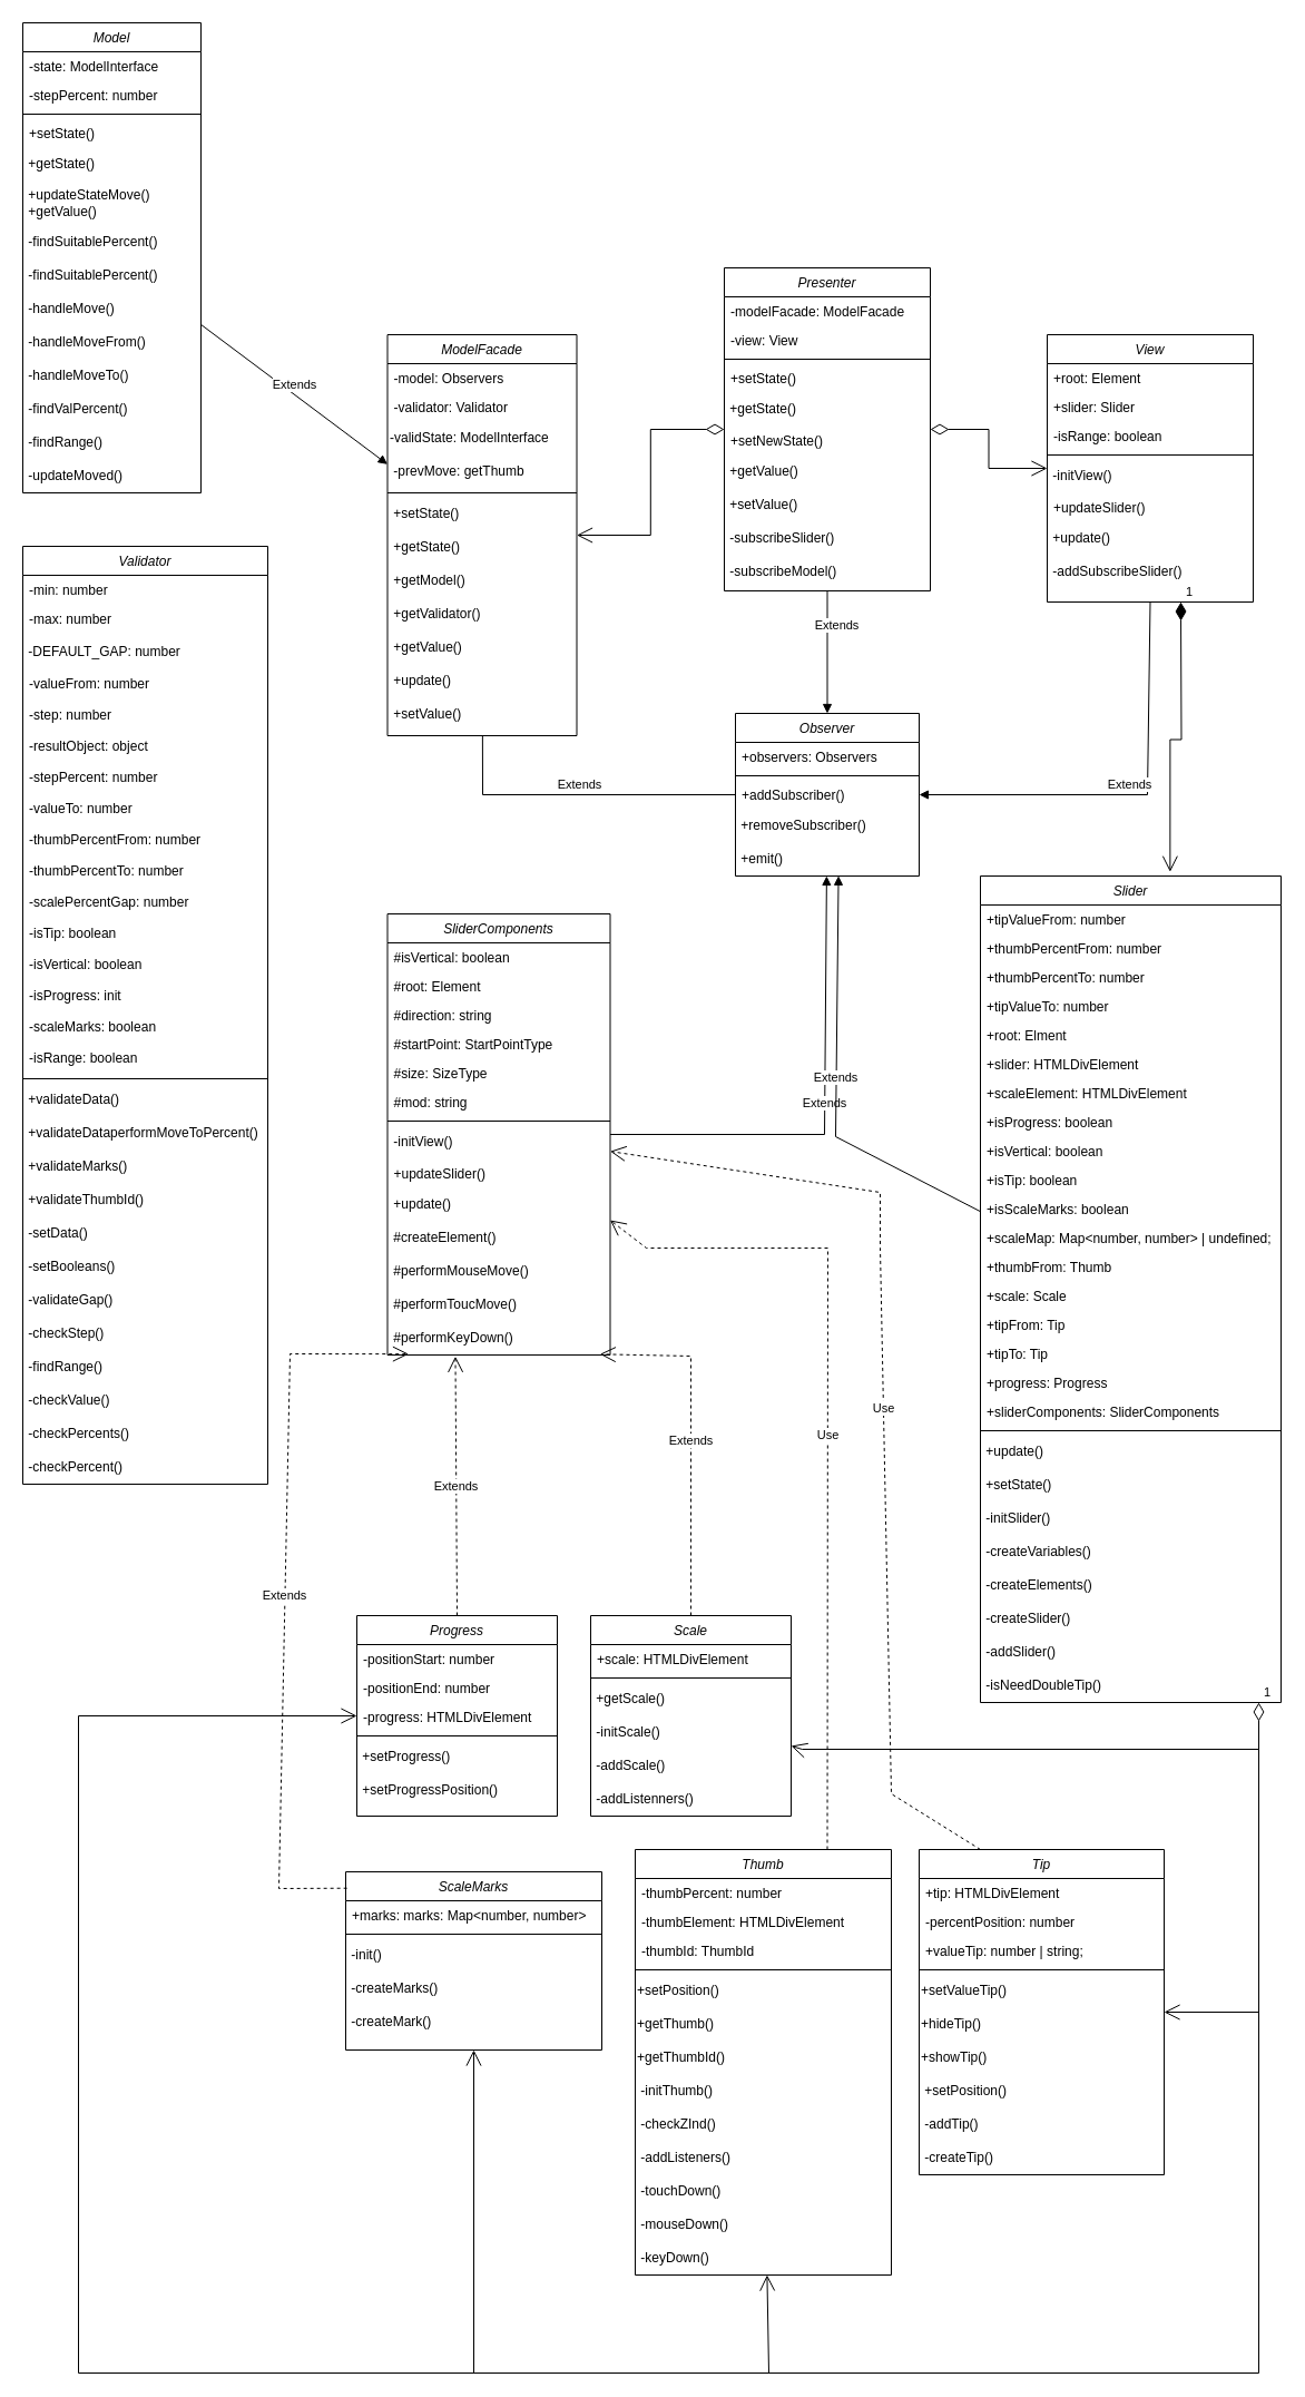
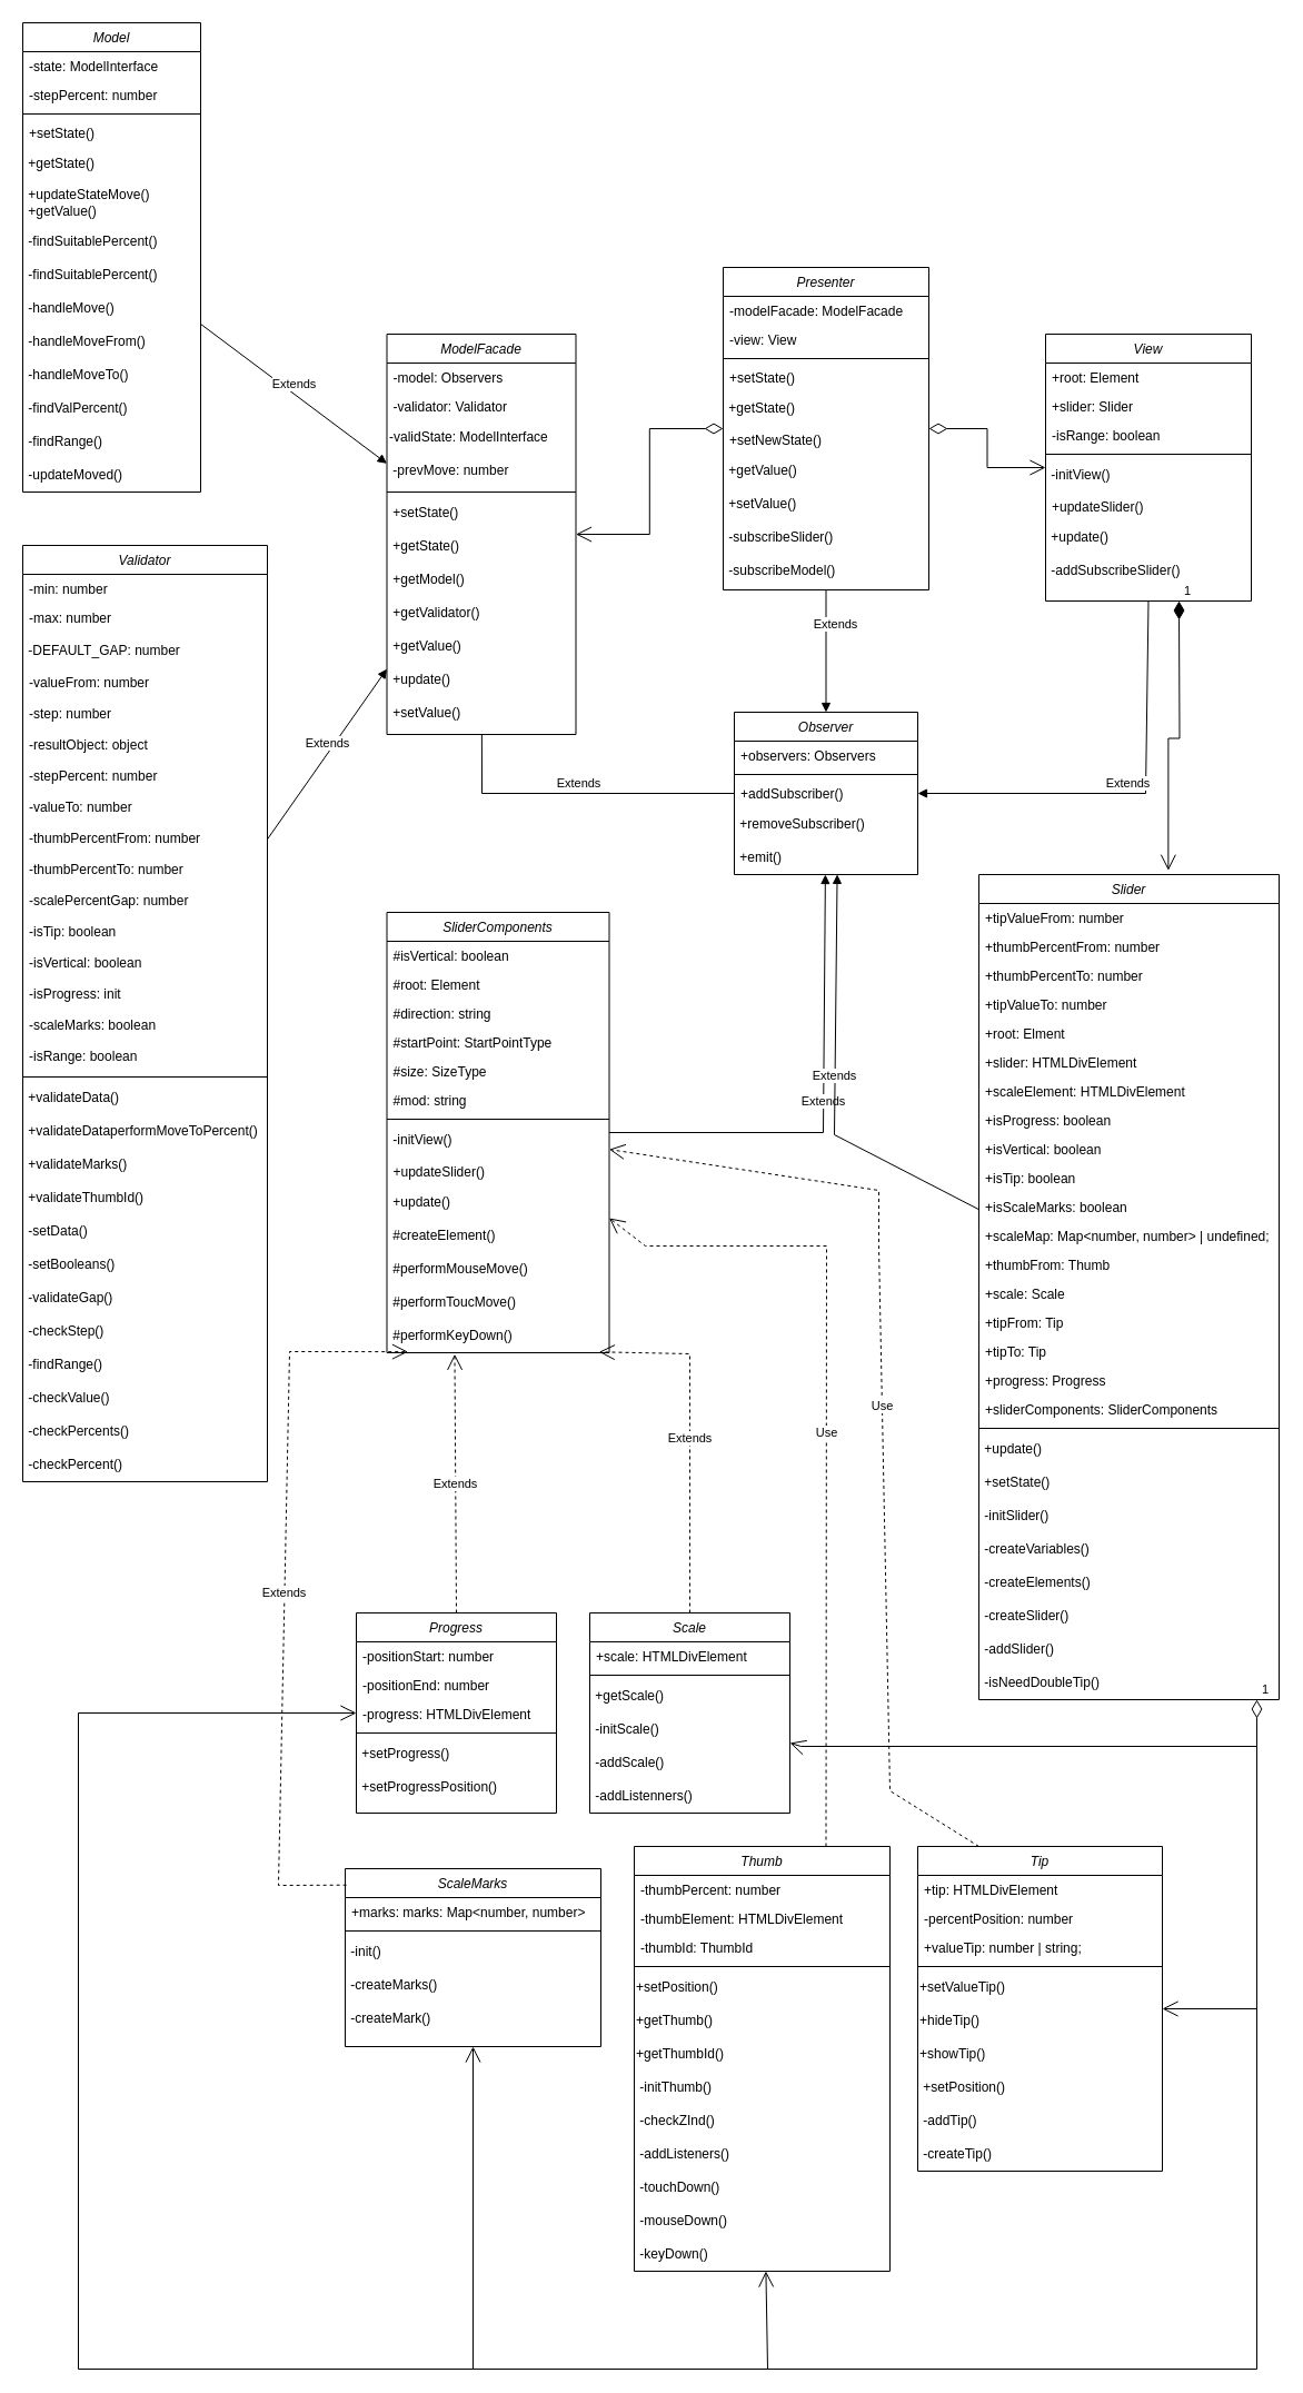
- <mxCell id="51" value="&amp;nbsp;-prevMove: getThumb" style="text;html=1;align=left;verticalAlign=middle;resizable=0;points=[];autosize=1;strokeColor=none;fillColor=none;" parent="47" vertex="1"><mxGeometry y="108" width="170" height="30" as="geometry" /></mxCell>
+ <mxCell id="51" value="&amp;nbsp;-prevMove: number" style="text;html=1;align=left;verticalAlign=middle;resizable=0;points=[];autosize=1;strokeColor=none;fillColor=none;" parent="47" vertex="1"><mxGeometry y="108" width="170" height="30" as="geometry" /></mxCell>
+ <mxCell id="177" value="Extends" style="html=1;verticalAlign=bottom;endArrow=block;rounded=0;" edge="1" parent="1" source="17" target="47"><mxGeometry width="80" relative="1" as="geometry"><mxPoint x="400" y="480" as="sourcePoint" /><mxPoint x="480" y="480" as="targetPoint" /></mxGeometry></mxCell>
